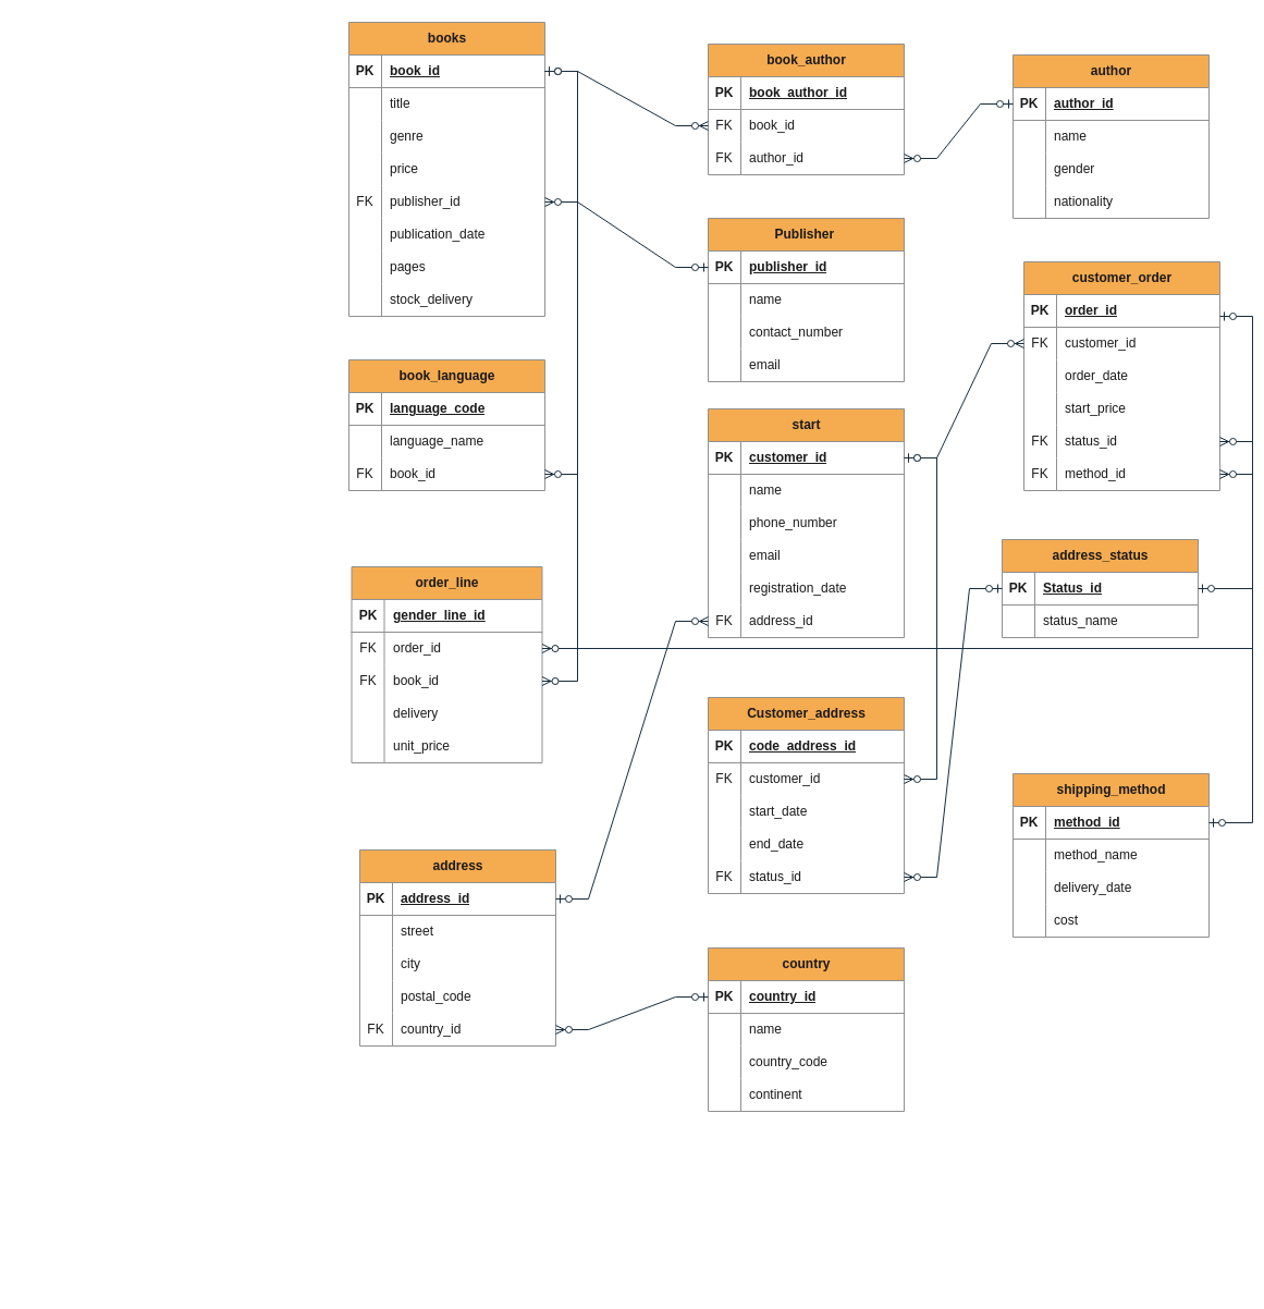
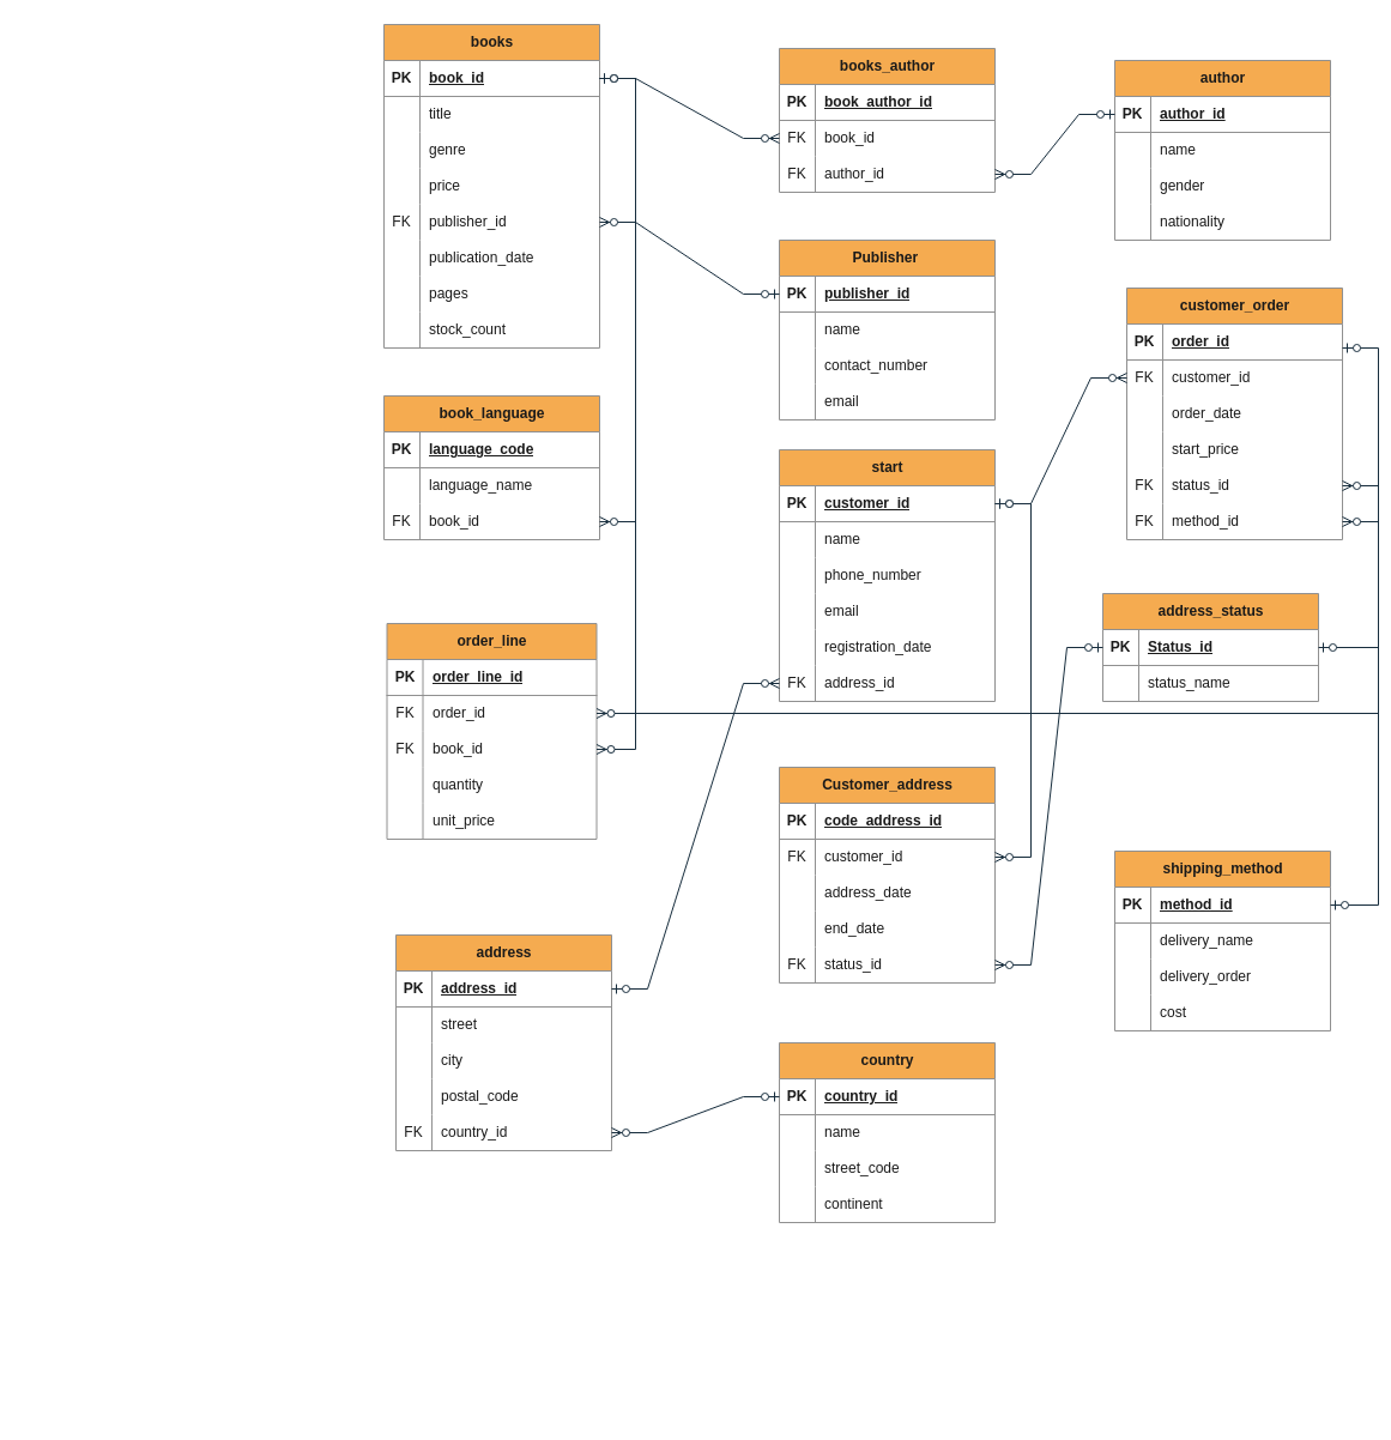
- <mxCell id="171" value="book_author" style="shape=table;startSize=30;container=1;collapsible=1;childLayout=tableLayout;fixedRows=1;rowLines=0;fontStyle=1;align=center;resizeLast=1;html=1;strokeColor=#909090;fontColor=#1A1A1A;fillColor=#F5AB50;labelBackgroundColor=none;" vertex="1" parent="3"><mxGeometry x="630" y="20" width="180" height="120" as="geometry" /></mxCell>
+ <mxCell id="171" value="books_author" style="shape=table;startSize=30;container=1;collapsible=1;childLayout=tableLayout;fixedRows=1;rowLines=0;fontStyle=1;align=center;resizeLast=1;html=1;strokeColor=#909090;fontColor=#1A1A1A;fillColor=#F5AB50;labelBackgroundColor=none;" vertex="1" parent="3"><mxGeometry x="630" y="20" width="180" height="120" as="geometry" /></mxCell>
- <mxCell id="170" value="stock_delivery" style="shape=partialRectangle;connectable=0;fillColor=none;top=0;left=0;bottom=0;right=0;align=left;spacingLeft=6;overflow=hidden;whiteSpace=wrap;html=1;strokeColor=#909090;fontColor=#1A1A1A;labelBackgroundColor=none;" vertex="1" parent="168"><mxGeometry x="30" width="150" height="30" as="geometry"><mxRectangle width="150" height="30" as="alternateBounds" /></mxGeometry></mxCell>
+ <mxCell id="170" value="stock_count" style="shape=partialRectangle;connectable=0;fillColor=none;top=0;left=0;bottom=0;right=0;align=left;spacingLeft=6;overflow=hidden;whiteSpace=wrap;html=1;strokeColor=#909090;fontColor=#1A1A1A;labelBackgroundColor=none;" vertex="1" parent="168"><mxGeometry x="30" width="150" height="30" as="geometry"><mxRectangle width="150" height="30" as="alternateBounds" /></mxGeometry></mxCell>
- <mxCell id="133" value="gender_line_id" style="shape=partialRectangle;connectable=0;fillColor=none;top=0;left=0;bottom=0;right=0;align=left;spacingLeft=6;fontStyle=5;overflow=hidden;whiteSpace=wrap;html=1;strokeColor=#909090;fontColor=#1A1A1A;labelBackgroundColor=none;" vertex="1" parent="131"><mxGeometry x="30" width="145" height="30" as="geometry"><mxRectangle width="145" height="30" as="alternateBounds" /></mxGeometry></mxCell>
+ <mxCell id="133" value="order_line_id" style="shape=partialRectangle;connectable=0;fillColor=none;top=0;left=0;bottom=0;right=0;align=left;spacingLeft=6;fontStyle=5;overflow=hidden;whiteSpace=wrap;html=1;strokeColor=#909090;fontColor=#1A1A1A;labelBackgroundColor=none;" vertex="1" parent="131"><mxGeometry x="30" width="145" height="30" as="geometry"><mxRectangle width="145" height="30" as="alternateBounds" /></mxGeometry></mxCell>
- <mxCell id="142" value="delivery" style="shape=partialRectangle;connectable=0;fillColor=none;top=0;left=0;bottom=0;right=0;align=left;spacingLeft=6;overflow=hidden;whiteSpace=wrap;html=1;strokeColor=#909090;fontColor=#1A1A1A;labelBackgroundColor=none;" vertex="1" parent="140"><mxGeometry x="30" width="145" height="30" as="geometry"><mxRectangle width="145" height="30" as="alternateBounds" /></mxGeometry></mxCell>
+ <mxCell id="142" value="quantity" style="shape=partialRectangle;connectable=0;fillColor=none;top=0;left=0;bottom=0;right=0;align=left;spacingLeft=6;overflow=hidden;whiteSpace=wrap;html=1;strokeColor=#909090;fontColor=#1A1A1A;labelBackgroundColor=none;" vertex="1" parent="140"><mxGeometry x="30" width="145" height="30" as="geometry"><mxRectangle width="145" height="30" as="alternateBounds" /></mxGeometry></mxCell>
- <mxCell id="55" value="start_date" style="shape=partialRectangle;connectable=0;fillColor=none;top=0;left=0;bottom=0;right=0;align=left;spacingLeft=6;overflow=hidden;whiteSpace=wrap;html=1;strokeColor=#909090;fontColor=#1A1A1A;labelBackgroundColor=none;" vertex="1" parent="53"><mxGeometry x="30" width="150" height="30" as="geometry"><mxRectangle width="150" height="30" as="alternateBounds" /></mxGeometry></mxCell>
+ <mxCell id="55" value="address_date" style="shape=partialRectangle;connectable=0;fillColor=none;top=0;left=0;bottom=0;right=0;align=left;spacingLeft=6;overflow=hidden;whiteSpace=wrap;html=1;strokeColor=#909090;fontColor=#1A1A1A;labelBackgroundColor=none;" vertex="1" parent="53"><mxGeometry x="30" width="150" height="30" as="geometry"><mxRectangle width="150" height="30" as="alternateBounds" /></mxGeometry></mxCell>
- <mxCell id="123" value="method_name" style="shape=partialRectangle;connectable=0;fillColor=none;top=0;left=0;bottom=0;right=0;align=left;spacingLeft=6;overflow=hidden;whiteSpace=wrap;html=1;strokeColor=#909090;fontColor=#1A1A1A;labelBackgroundColor=none;" vertex="1" parent="121"><mxGeometry x="30" width="150" height="30" as="geometry"><mxRectangle width="150" height="30" as="alternateBounds" /></mxGeometry></mxCell>
+ <mxCell id="123" value="delivery_name" style="shape=partialRectangle;connectable=0;fillColor=none;top=0;left=0;bottom=0;right=0;align=left;spacingLeft=6;overflow=hidden;whiteSpace=wrap;html=1;strokeColor=#909090;fontColor=#1A1A1A;labelBackgroundColor=none;" vertex="1" parent="121"><mxGeometry x="30" width="150" height="30" as="geometry"><mxRectangle width="150" height="30" as="alternateBounds" /></mxGeometry></mxCell>
- <mxCell id="126" value="delivery_date" style="shape=partialRectangle;connectable=0;fillColor=none;top=0;left=0;bottom=0;right=0;align=left;spacingLeft=6;overflow=hidden;whiteSpace=wrap;html=1;strokeColor=#909090;fontColor=#1A1A1A;labelBackgroundColor=none;" vertex="1" parent="124"><mxGeometry x="30" width="150" height="30" as="geometry"><mxRectangle width="150" height="30" as="alternateBounds" /></mxGeometry></mxCell>
+ <mxCell id="126" value="delivery_order" style="shape=partialRectangle;connectable=0;fillColor=none;top=0;left=0;bottom=0;right=0;align=left;spacingLeft=6;overflow=hidden;whiteSpace=wrap;html=1;strokeColor=#909090;fontColor=#1A1A1A;labelBackgroundColor=none;" vertex="1" parent="124"><mxGeometry x="30" width="150" height="30" as="geometry"><mxRectangle width="150" height="30" as="alternateBounds" /></mxGeometry></mxCell>
- <mxCell id="94" value="country_code" style="shape=partialRectangle;connectable=0;fillColor=none;top=0;left=0;bottom=0;right=0;align=left;spacingLeft=6;overflow=hidden;whiteSpace=wrap;html=1;strokeColor=#909090;fontColor=#1A1A1A;labelBackgroundColor=none;" vertex="1" parent="92"><mxGeometry x="30" width="150" height="30" as="geometry"><mxRectangle width="150" height="30" as="alternateBounds" /></mxGeometry></mxCell>
+ <mxCell id="94" value="street_code" style="shape=partialRectangle;connectable=0;fillColor=none;top=0;left=0;bottom=0;right=0;align=left;spacingLeft=6;overflow=hidden;whiteSpace=wrap;html=1;strokeColor=#909090;fontColor=#1A1A1A;labelBackgroundColor=none;" vertex="1" parent="92"><mxGeometry x="30" width="150" height="30" as="geometry"><mxRectangle width="150" height="30" as="alternateBounds" /></mxGeometry></mxCell>
